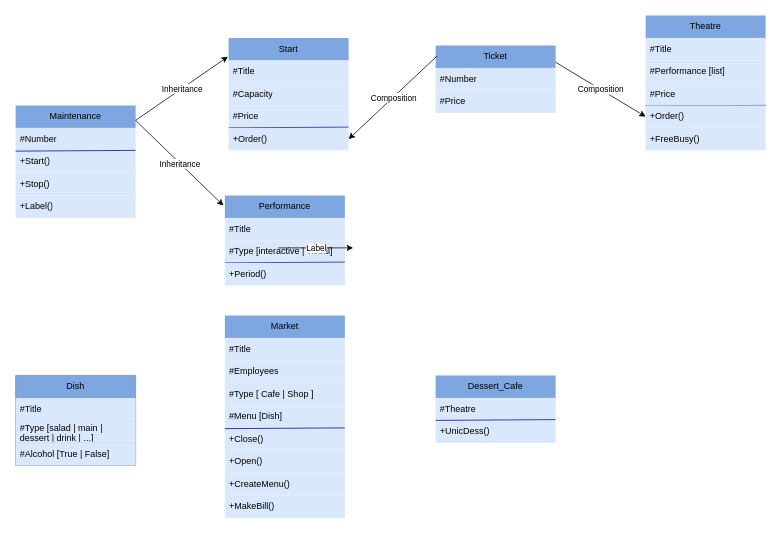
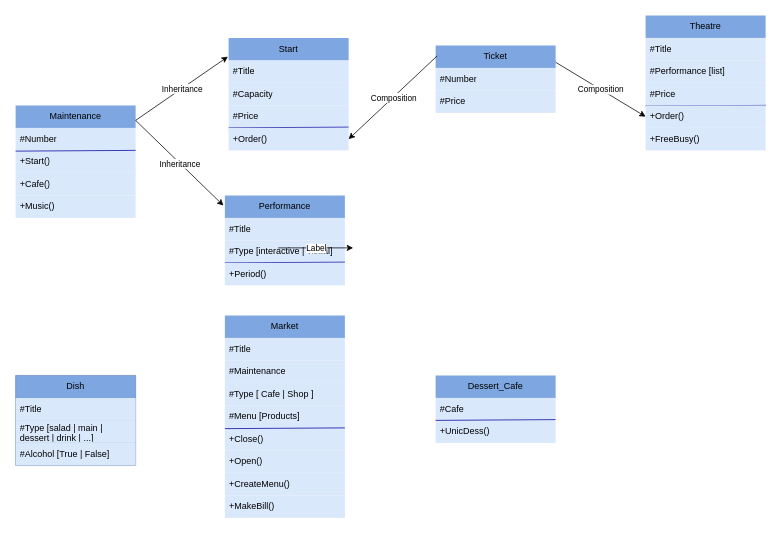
- <mxCell id="37" value="+Stop()" style="text;strokeColor=none;fillColor=#dae8fc;align=left;verticalAlign=middle;spacingLeft=4;spacingRight=4;overflow=hidden;points=[[0,0.5],[1,0.5]];portConstraint=eastwest;rotatable=0;whiteSpace=wrap;html=1;" vertex="1" parent="34"><mxGeometry y="90" width="160" height="30" as="geometry" /></mxCell>
+ <mxCell id="37" value="+Cafe()" style="text;strokeColor=none;fillColor=#dae8fc;align=left;verticalAlign=middle;spacingLeft=4;spacingRight=4;overflow=hidden;points=[[0,0.5],[1,0.5]];portConstraint=eastwest;rotatable=0;whiteSpace=wrap;html=1;" vertex="1" parent="34"><mxGeometry y="90" width="160" height="30" as="geometry" /></mxCell>
- <mxCell id="38" value="+Label()" style="text;strokeColor=none;fillColor=#dae8fc;align=left;verticalAlign=middle;spacingLeft=4;spacingRight=4;overflow=hidden;points=[[0,0.5],[1,0.5]];portConstraint=eastwest;rotatable=0;whiteSpace=wrap;html=1;" vertex="1" parent="34"><mxGeometry y="120" width="160" height="30" as="geometry" /></mxCell>
+ <mxCell id="38" value="+Music()" style="text;strokeColor=none;fillColor=#dae8fc;align=left;verticalAlign=middle;spacingLeft=4;spacingRight=4;overflow=hidden;points=[[0,0.5],[1,0.5]];portConstraint=eastwest;rotatable=0;whiteSpace=wrap;html=1;" vertex="1" parent="34"><mxGeometry y="120" width="160" height="30" as="geometry" /></mxCell>
- <mxCell id="8" value="#Employees" style="text;strokeColor=none;fillColor=#dae8fc;align=left;verticalAlign=middle;spacingLeft=4;spacingRight=4;overflow=hidden;points=[[0,0.5],[1,0.5]];portConstraint=eastwest;rotatable=0;whiteSpace=wrap;html=1;" vertex="1" parent="6"><mxGeometry y="60" width="160" height="30" as="geometry" /></mxCell>
+ <mxCell id="8" value="#Maintenance" style="text;strokeColor=none;fillColor=#dae8fc;align=left;verticalAlign=middle;spacingLeft=4;spacingRight=4;overflow=hidden;points=[[0,0.5],[1,0.5]];portConstraint=eastwest;rotatable=0;whiteSpace=wrap;html=1;" vertex="1" parent="6"><mxGeometry y="60" width="160" height="30" as="geometry" /></mxCell>
- <mxCell id="17" value="#Theatre" style="text;strokeColor=none;fillColor=#dae8fc;align=left;verticalAlign=middle;spacingLeft=4;spacingRight=4;overflow=hidden;points=[[0,0.5],[1,0.5]];portConstraint=eastwest;rotatable=0;whiteSpace=wrap;html=1;" vertex="1" parent="16"><mxGeometry y="30" width="160" height="30" as="geometry" /></mxCell>
+ <mxCell id="17" value="#Cafe" style="text;strokeColor=none;fillColor=#dae8fc;align=left;verticalAlign=middle;spacingLeft=4;spacingRight=4;overflow=hidden;points=[[0,0.5],[1,0.5]];portConstraint=eastwest;rotatable=0;whiteSpace=wrap;html=1;" vertex="1" parent="16"><mxGeometry y="30" width="160" height="30" as="geometry" /></mxCell>
- <mxCell id="10" value="#Menu [Dish]" style="text;strokeColor=none;fillColor=#dae8fc;align=left;verticalAlign=middle;spacingLeft=4;spacingRight=4;overflow=hidden;points=[[0,0.5],[1,0.5]];portConstraint=eastwest;rotatable=0;whiteSpace=wrap;html=1;" vertex="1" parent="6"><mxGeometry y="120" width="160" height="30" as="geometry" /></mxCell>
+ <mxCell id="10" value="#Menu [Products]" style="text;strokeColor=none;fillColor=#dae8fc;align=left;verticalAlign=middle;spacingLeft=4;spacingRight=4;overflow=hidden;points=[[0,0.5],[1,0.5]];portConstraint=eastwest;rotatable=0;whiteSpace=wrap;html=1;" vertex="1" parent="6"><mxGeometry y="120" width="160" height="30" as="geometry" /></mxCell>
